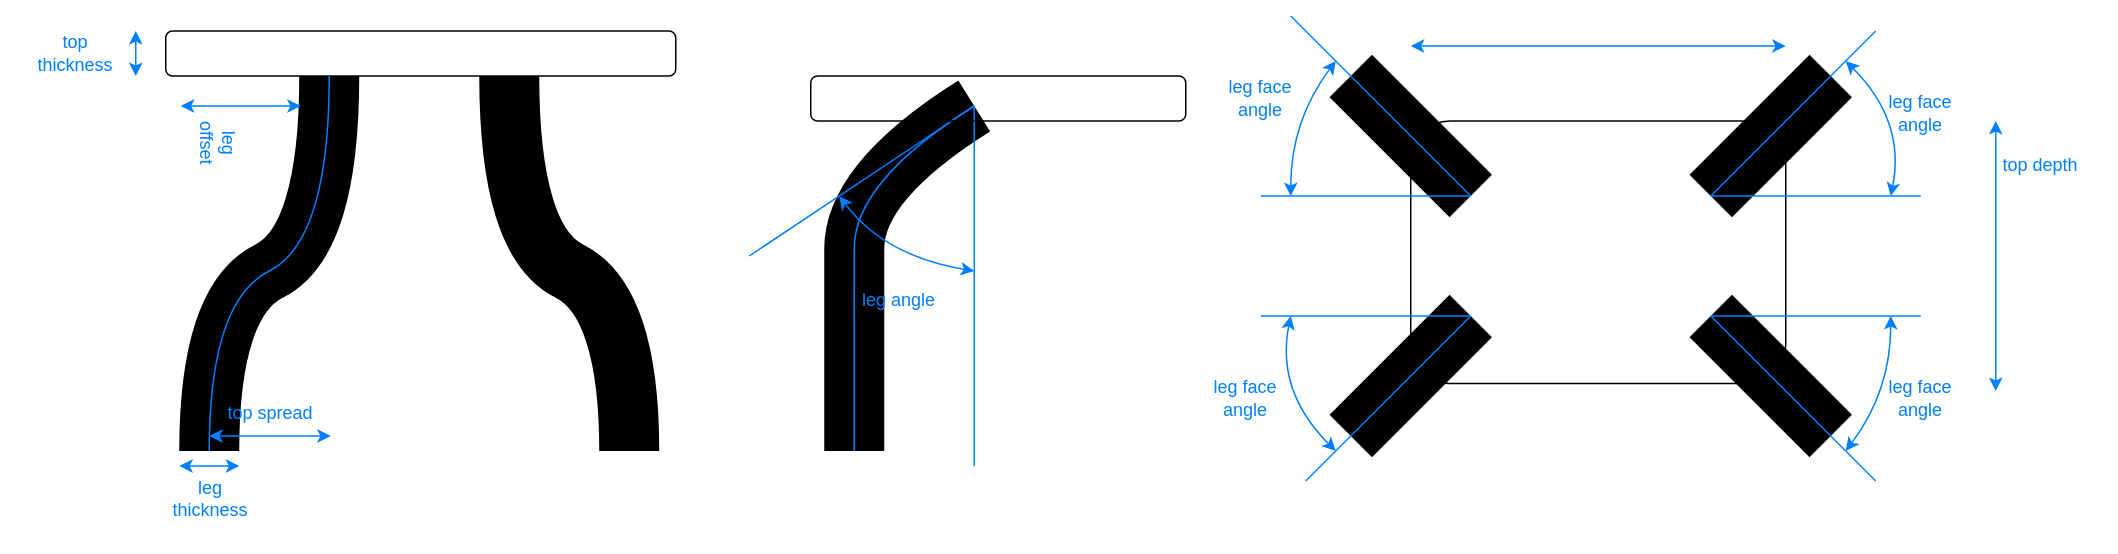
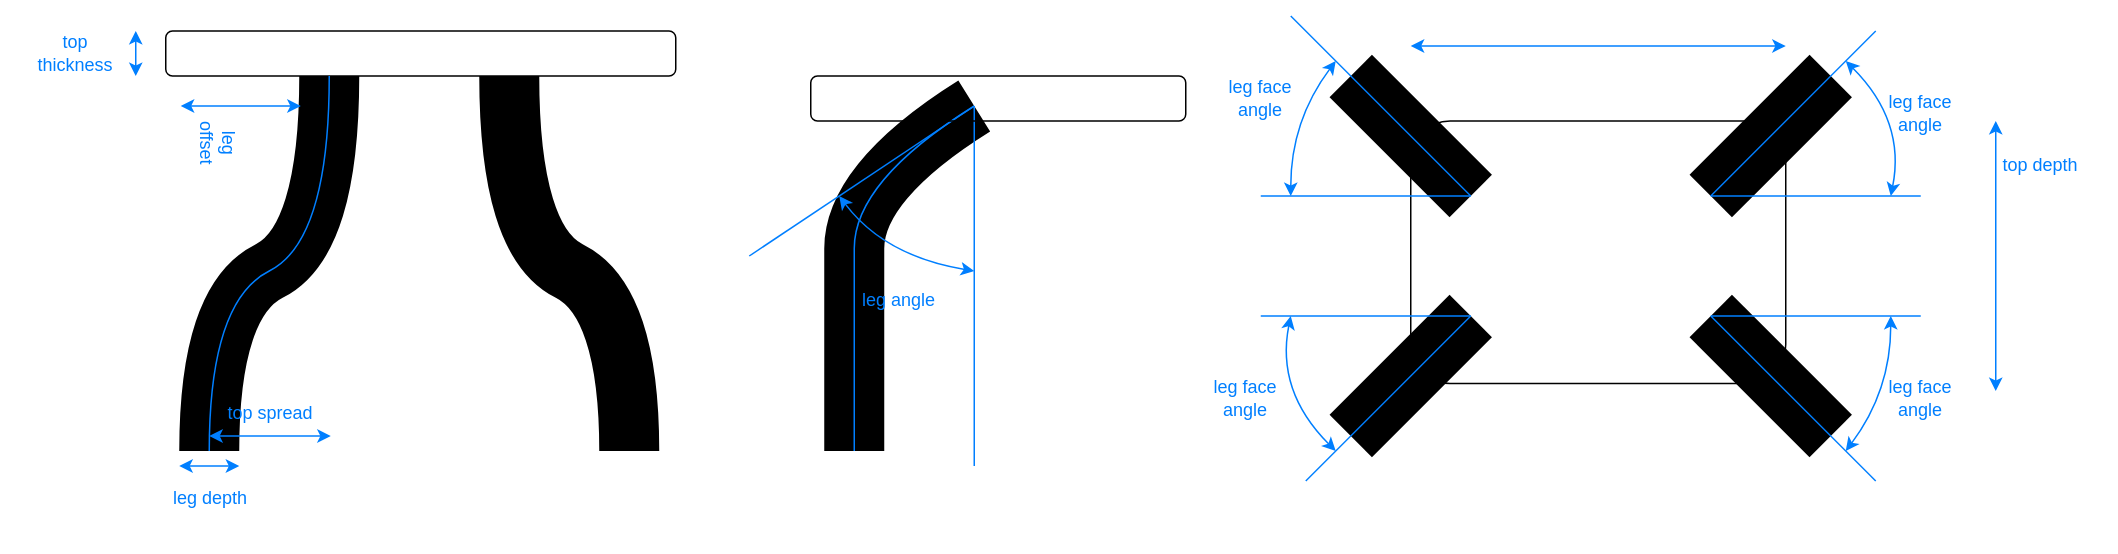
- <mxCell id="6" value="leg thickness" style="text;html=1;align=center;verticalAlign=middle;whiteSpace=wrap;rounded=0;fontFamily=Helvetica;fontSize=12;fontColor=#007FFF;labelBackgroundColor=none;" vertex="1" parent="1"><mxGeometry x="110" y="317" width="60" height="30" as="geometry" /></mxCell>
+ <mxCell id="6" value="leg depth" style="text;html=1;align=center;verticalAlign=middle;whiteSpace=wrap;rounded=0;fontFamily=Helvetica;fontSize=12;fontColor=#007FFF;labelBackgroundColor=none;" vertex="1" parent="1"><mxGeometry x="110" y="317" width="60" height="30" as="geometry" /></mxCell>
